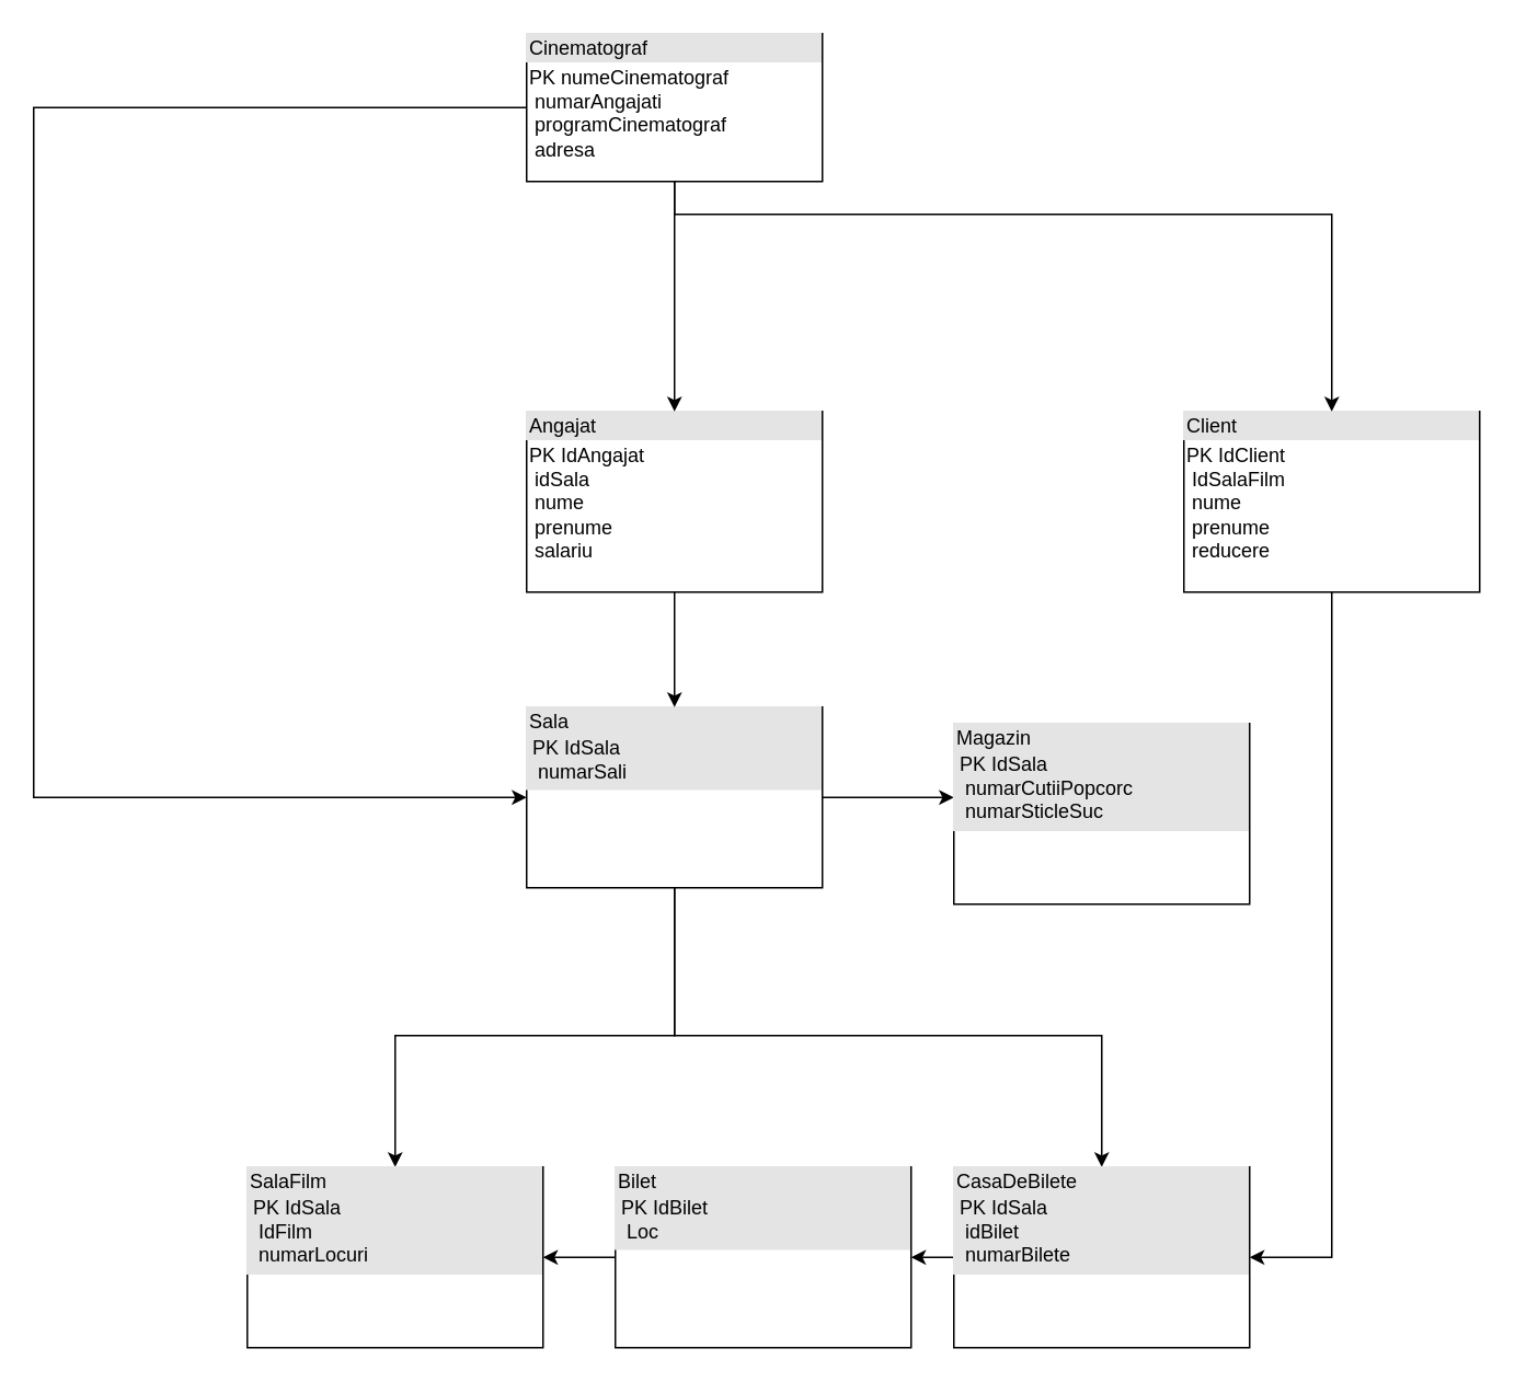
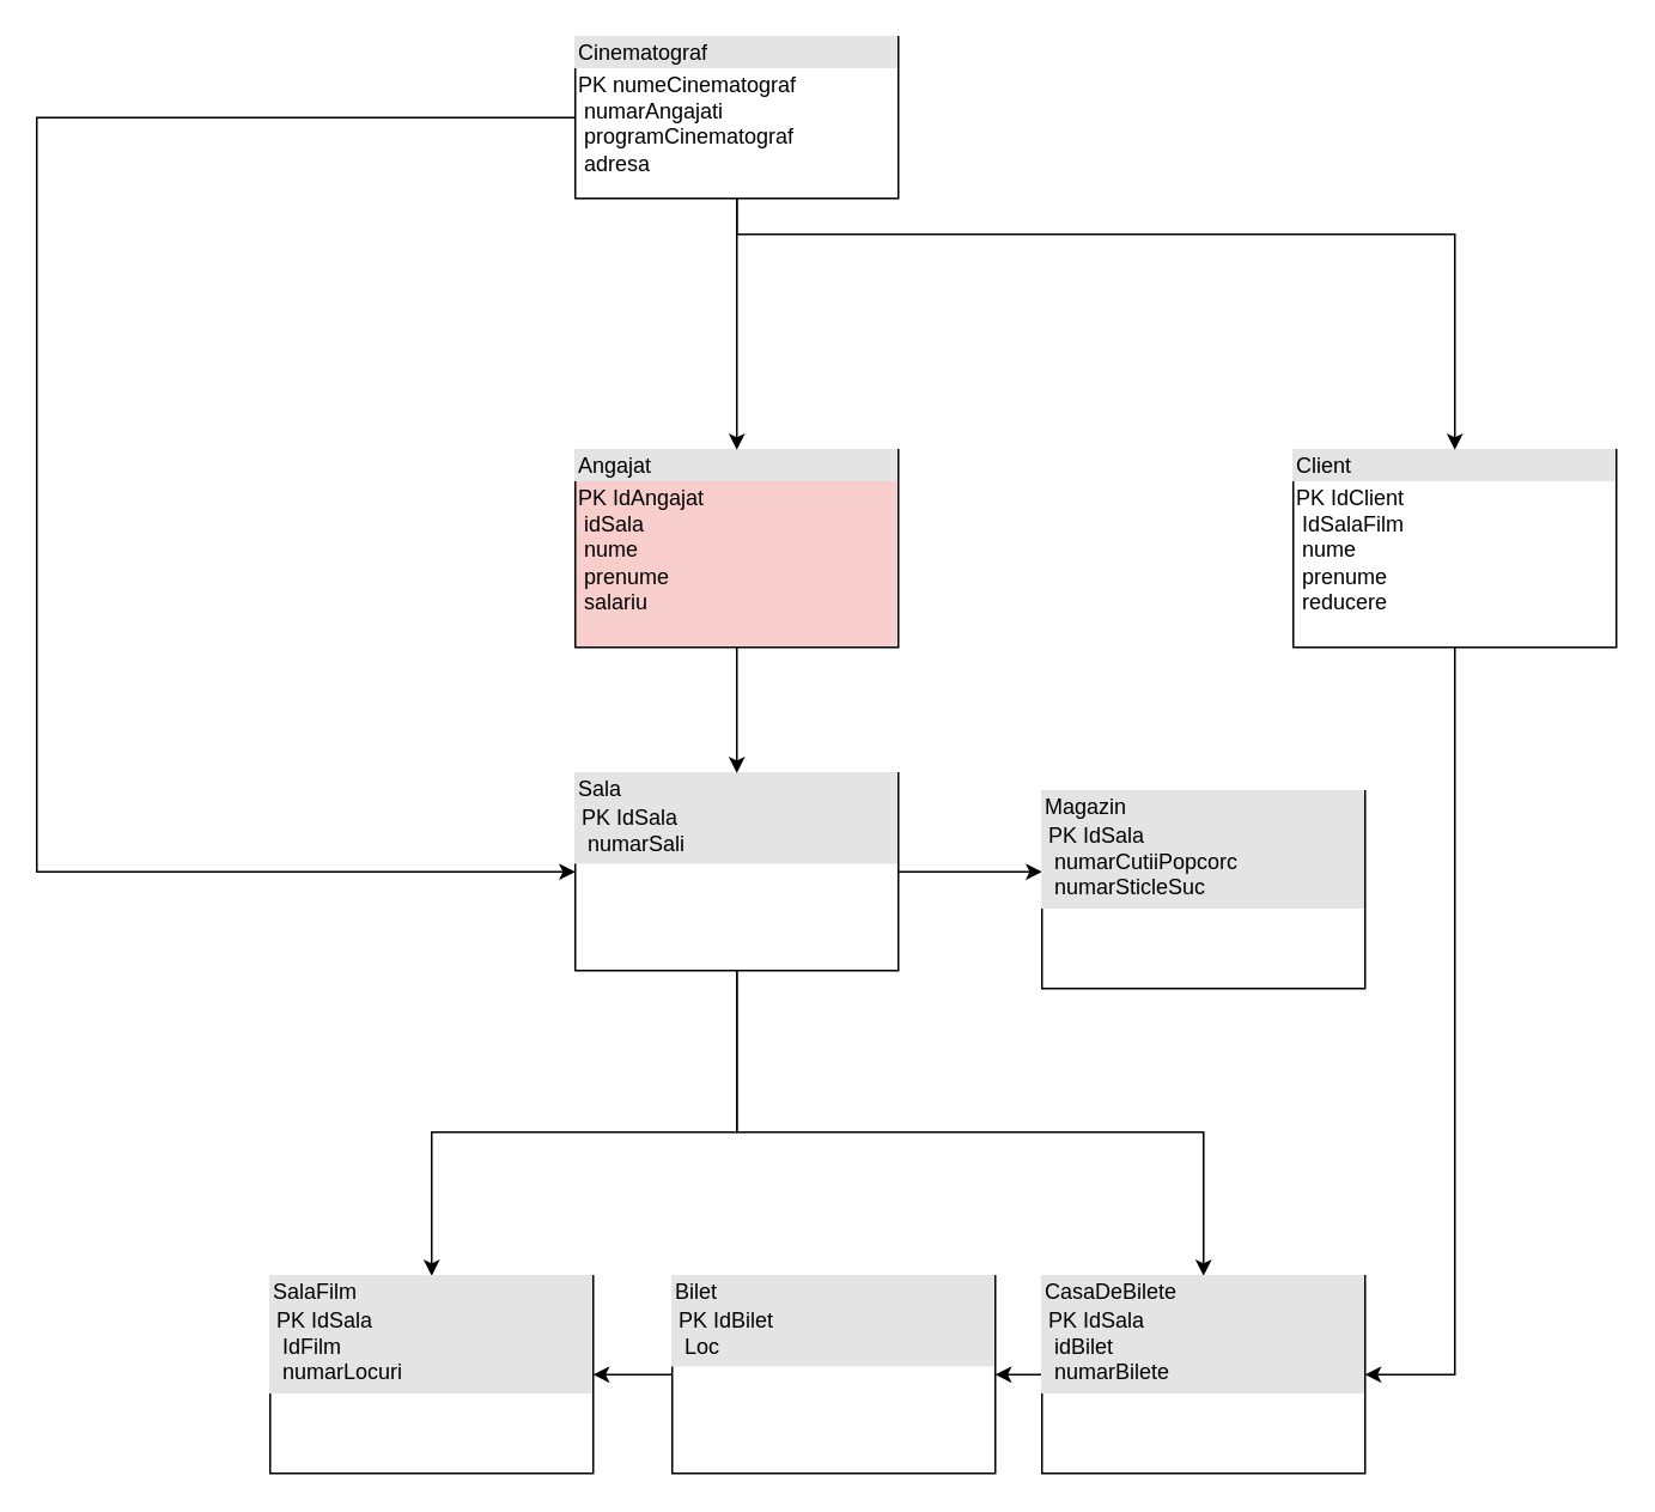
- <mxCell id="2" value="&lt;div style=&quot;box-sizing:border-box;width:100%;background:#e4e4e4;padding:2px;&quot;&gt;Angajat&lt;/div&gt;&lt;table style=&quot;width:100%;font-size:1em;&quot; cellpadding=&quot;2&quot; cellspacing=&quot;0&quot;&gt;&lt;tbody&gt;&lt;tr&gt;&lt;td&gt;PK&lt;span style=&quot;white-space: pre;&quot;&gt; &lt;/span&gt;IdAngajat&lt;br&gt;&lt;span style=&quot;white-space: pre;&quot;&gt; &lt;/span&gt;idSala&lt;br&gt;&lt;span style=&quot;white-space: pre;&quot;&gt; &lt;/span&gt;nume&lt;br&gt;&lt;span style=&quot;white-space: pre;&quot;&gt; &lt;/span&gt;prenume&lt;br&gt;&lt;span style=&quot;white-space: pre;&quot;&gt; &lt;/span&gt;salariu&lt;/td&gt;&lt;td&gt;&lt;br&gt;&lt;/td&gt;&lt;/tr&gt;&lt;/tbody&gt;&lt;/table&gt;" style="verticalAlign=top;align=left;overflow=fill;html=1;whiteSpace=wrap;" vertex="1" parent="1"><mxGeometry x="320" y="250" width="180" height="110" as="geometry" /></mxCell>
+ <mxCell id="2" value="&lt;div style=&quot;box-sizing:border-box;width:100%;background:#e4e4e4;padding:2px;&quot;&gt;Angajat&lt;/div&gt;&lt;table style=&quot;width:100%;font-size:1em;&quot; cellpadding=&quot;2&quot; cellspacing=&quot;0&quot;&gt;&lt;tbody&gt;&lt;tr&gt;&lt;td&gt;PK&lt;span style=&quot;white-space: pre;&quot;&gt; &lt;/span&gt;IdAngajat&lt;br&gt;&lt;span style=&quot;white-space: pre;&quot;&gt; &lt;/span&gt;idSala&lt;br&gt;&lt;span style=&quot;white-space: pre;&quot;&gt; &lt;/span&gt;nume&lt;br&gt;&lt;span style=&quot;white-space: pre;&quot;&gt; &lt;/span&gt;prenume&lt;br&gt;&lt;span style=&quot;white-space: pre;&quot;&gt; &lt;/span&gt;salariu&lt;/td&gt;&lt;td&gt;&lt;br&gt;&lt;/td&gt;&lt;/tr&gt;&lt;/tbody&gt;&lt;/table&gt;" style="verticalAlign=top;align=left;overflow=fill;html=1;whiteSpace=wrap;fillColor=#f8cecc;" vertex="1" parent="1"><mxGeometry x="320" y="250" width="180" height="110" as="geometry" /></mxCell>
